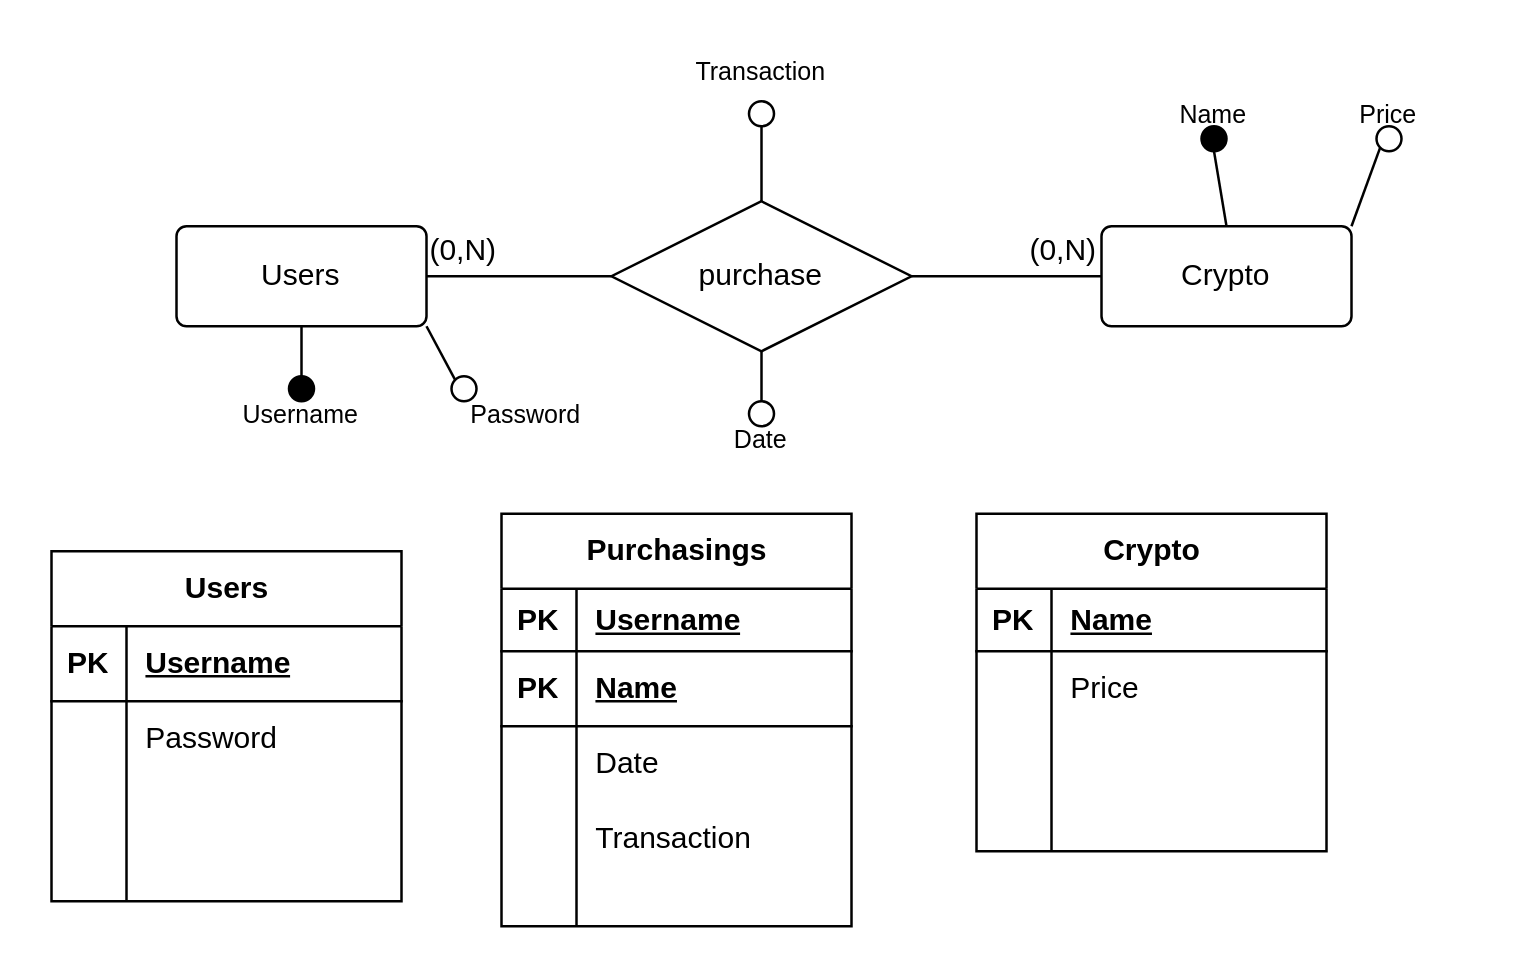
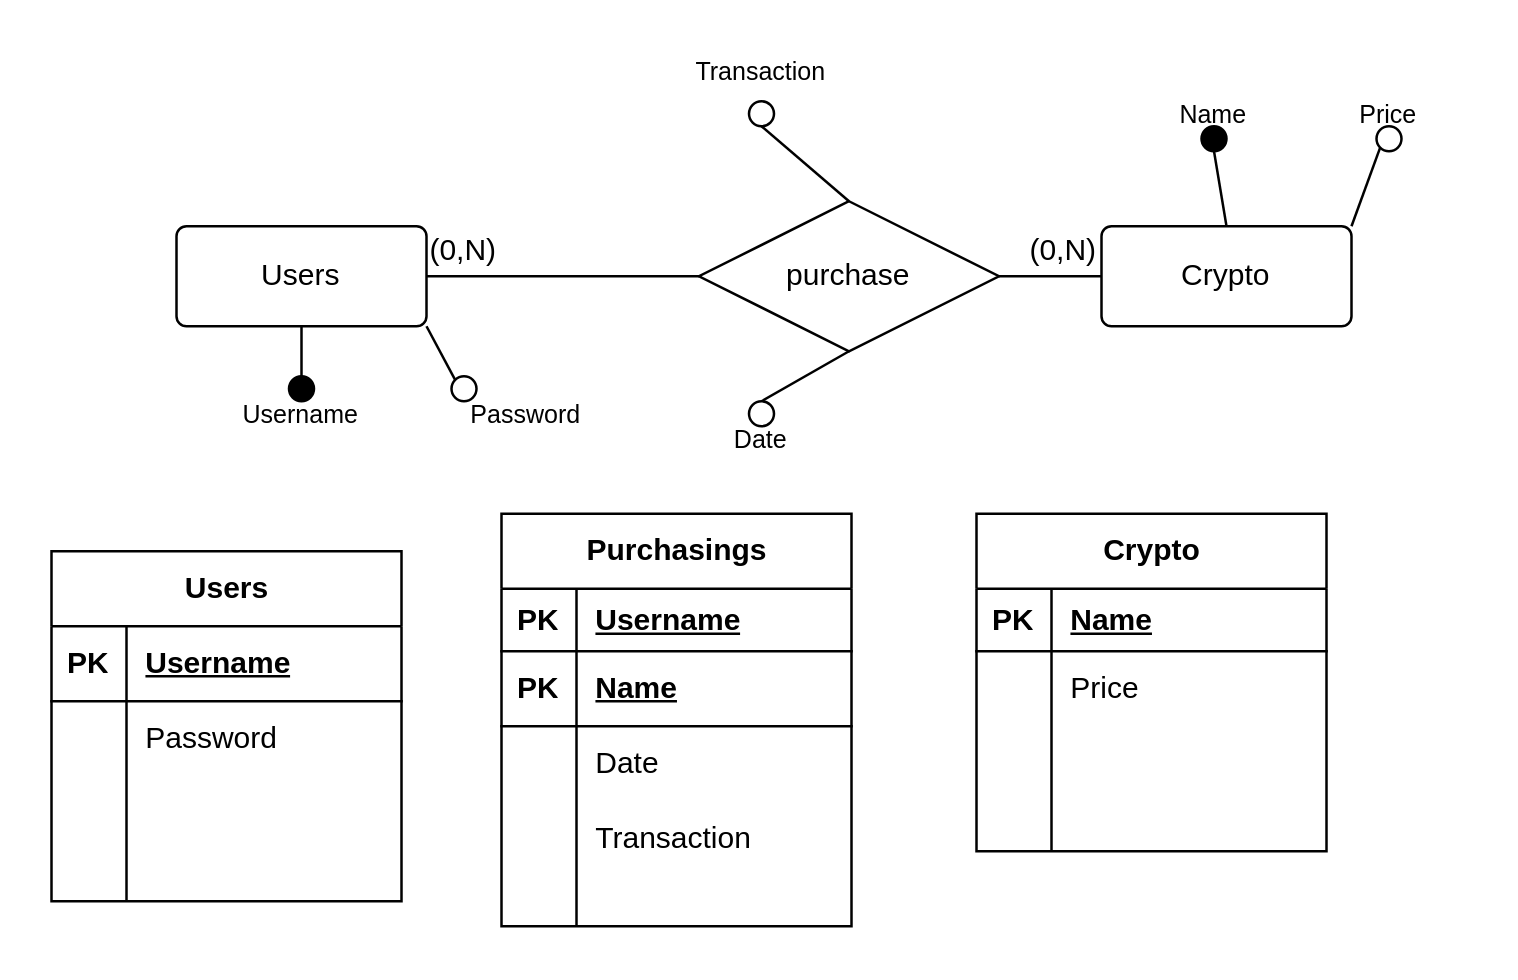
- <mxCell id="3" value="purchase" style="shape=rhombus;perimeter=rhombusPerimeter;whiteSpace=wrap;html=1;align=center;" vertex="1" parent="1"><mxGeometry x="244" y="80" width="120" height="60" as="geometry" /></mxCell>
+ <mxCell id="3" value="purchase" style="shape=rhombus;perimeter=rhombusPerimeter;whiteSpace=wrap;html=1;align=center;" vertex="1" parent="1"><mxGeometry x="279" y="80" width="120" height="60" as="geometry" /></mxCell>
